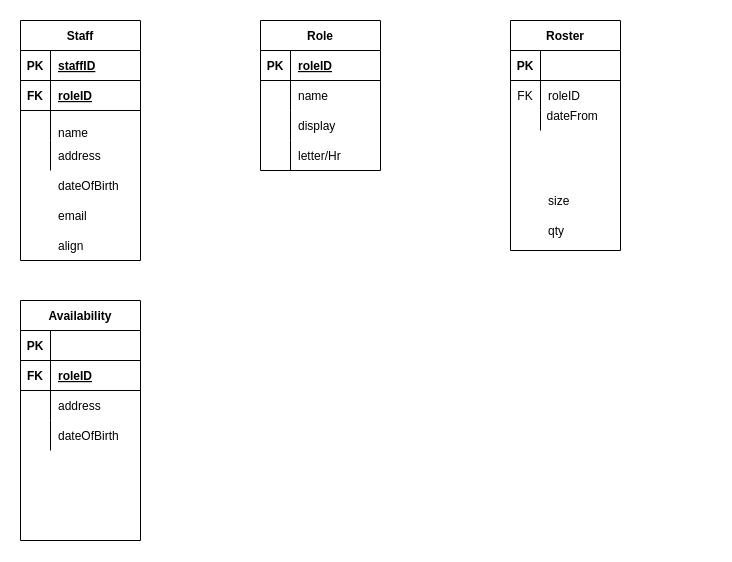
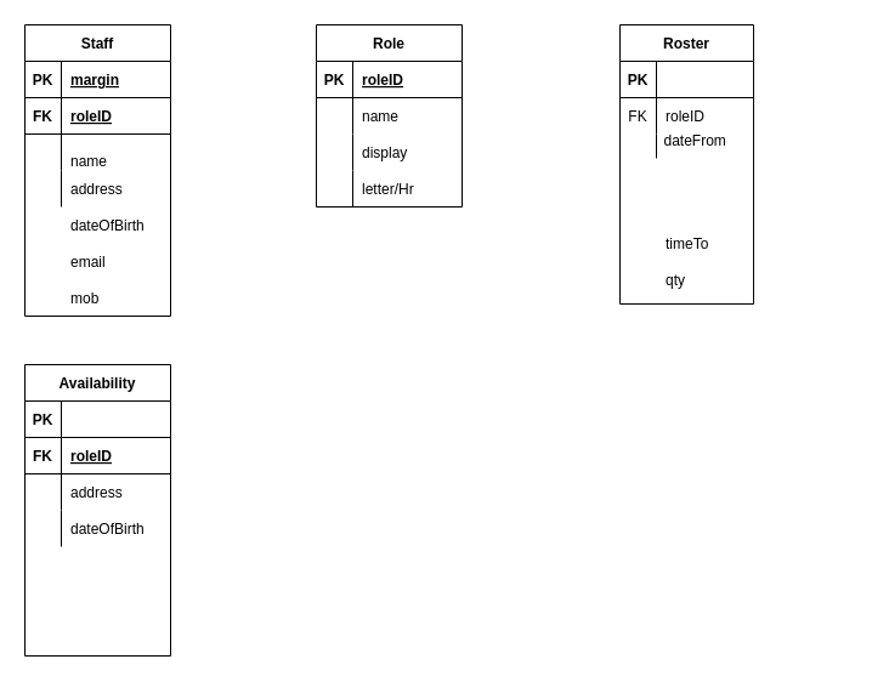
- <mxCell id="5" value="staffID" style="shape=partialRectangle;connectable=0;fillColor=none;top=0;left=0;bottom=0;right=0;align=left;spacingLeft=6;fontStyle=5;overflow=hidden;" parent="3" vertex="1"><mxGeometry x="30" width="90" height="30" as="geometry" /></mxCell>
+ <mxCell id="5" value="margin" style="shape=partialRectangle;connectable=0;fillColor=none;top=0;left=0;bottom=0;right=0;align=left;spacingLeft=6;fontStyle=5;overflow=hidden;" parent="3" vertex="1"><mxGeometry x="30" width="90" height="30" as="geometry" /></mxCell>
- <mxCell id="49" value="size" style="shape=partialRectangle;connectable=0;fillColor=none;top=0;left=0;bottom=0;right=0;align=left;spacingLeft=6;overflow=hidden;" parent="1" vertex="1"><mxGeometry x="540" y="190" width="170" height="20" as="geometry" /></mxCell>
+ <mxCell id="49" value="timeTo" style="shape=partialRectangle;connectable=0;fillColor=none;top=0;left=0;bottom=0;right=0;align=left;spacingLeft=6;overflow=hidden;" parent="1" vertex="1"><mxGeometry x="540" y="190" width="170" height="20" as="geometry" /></mxCell>
- <mxCell id="41" value="align" style="shape=partialRectangle;connectable=0;fillColor=none;top=0;left=0;bottom=0;right=0;align=left;spacingLeft=6;overflow=hidden;" parent="1" vertex="1"><mxGeometry x="50" y="230" width="290" height="30" as="geometry" /></mxCell>
+ <mxCell id="41" value="mob" style="shape=partialRectangle;connectable=0;fillColor=none;top=0;left=0;bottom=0;right=0;align=left;spacingLeft=6;overflow=hidden;" parent="1" vertex="1"><mxGeometry x="50" y="230" width="290" height="30" as="geometry" /></mxCell>
